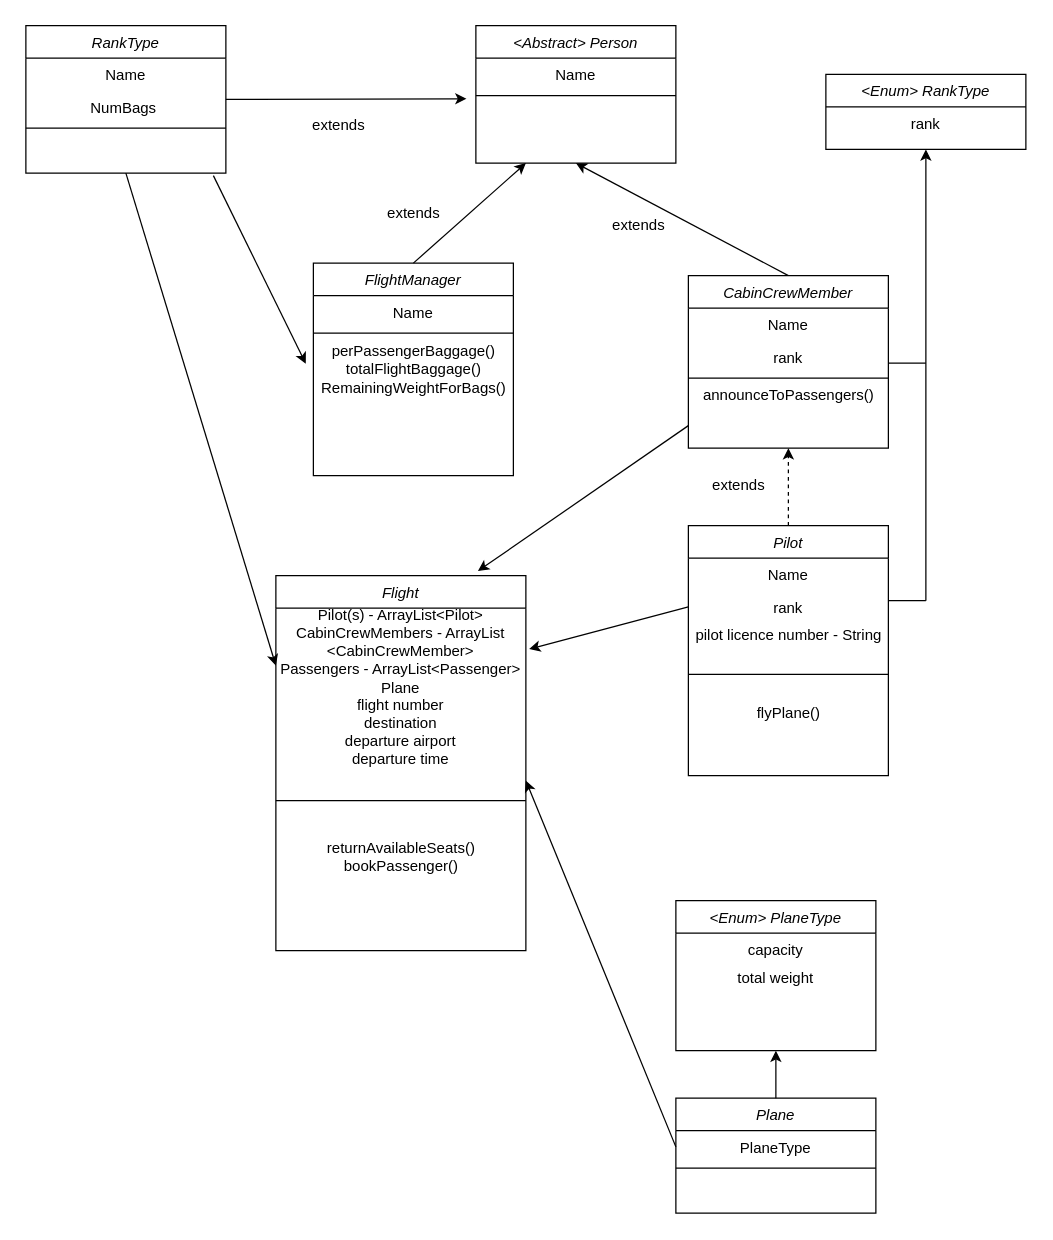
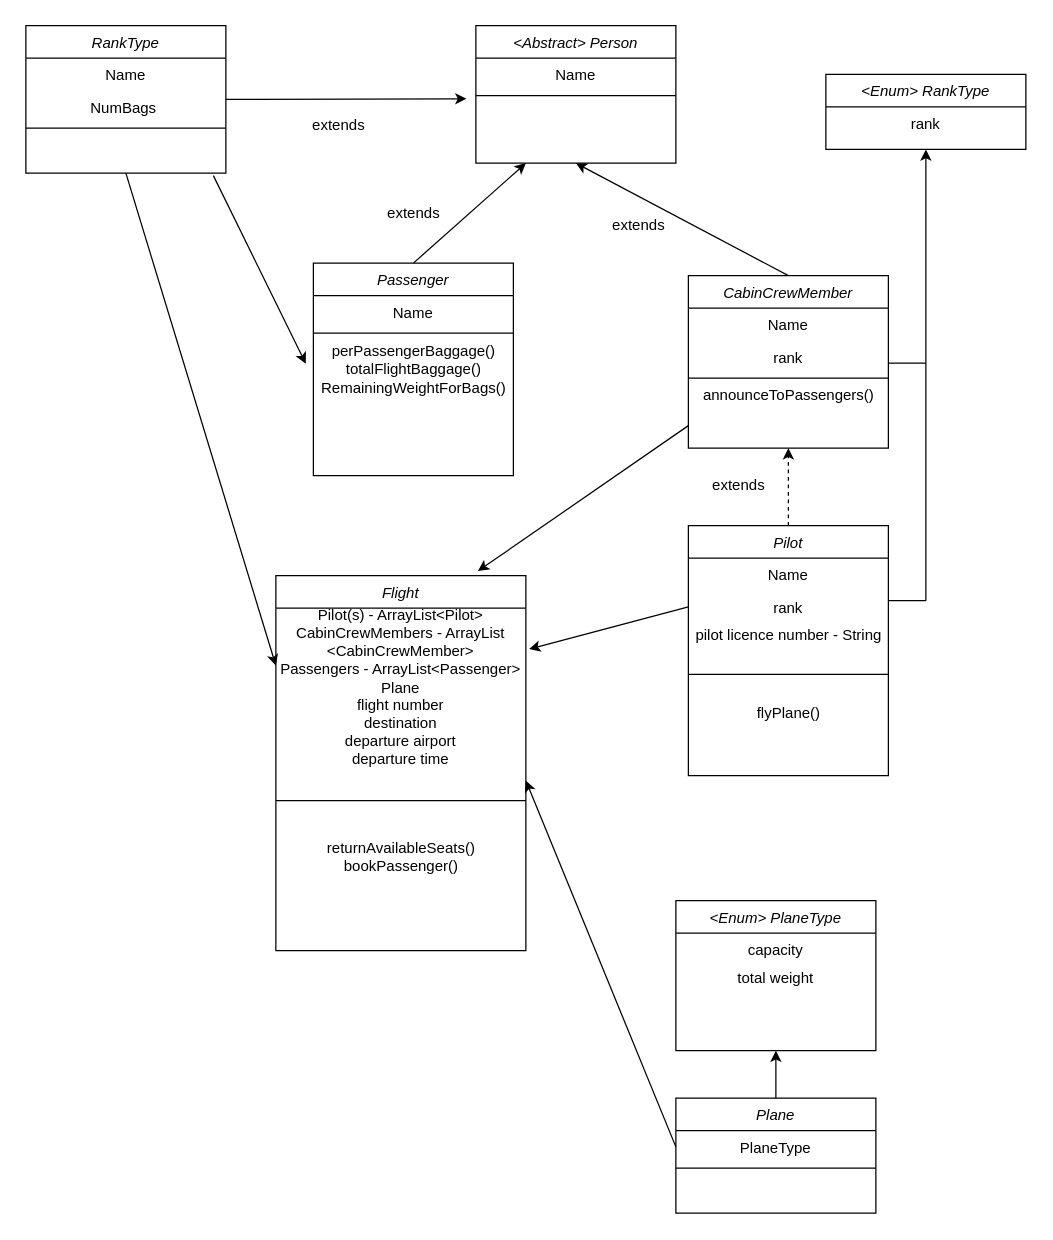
- <mxCell id="46" value="FlightManager" style="swimlane;fontStyle=2;align=center;verticalAlign=top;childLayout=stackLayout;horizontal=1;startSize=26;horizontalStack=0;resizeParent=1;resizeLast=0;collapsible=1;marginBottom=0;rounded=0;shadow=0;strokeWidth=1;" vertex="1" parent="1"><mxGeometry x="250" y="210" width="160" height="170" as="geometry"><mxRectangle x="230" y="140" width="160" height="26" as="alternateBounds" /></mxGeometry></mxCell>
+ <mxCell id="46" value="Passenger" style="swimlane;fontStyle=2;align=center;verticalAlign=top;childLayout=stackLayout;horizontal=1;startSize=26;horizontalStack=0;resizeParent=1;resizeLast=0;collapsible=1;marginBottom=0;rounded=0;shadow=0;strokeWidth=1;" vertex="1" parent="1"><mxGeometry x="250" y="210" width="160" height="170" as="geometry"><mxRectangle x="230" y="140" width="160" height="26" as="alternateBounds" /></mxGeometry></mxCell>
